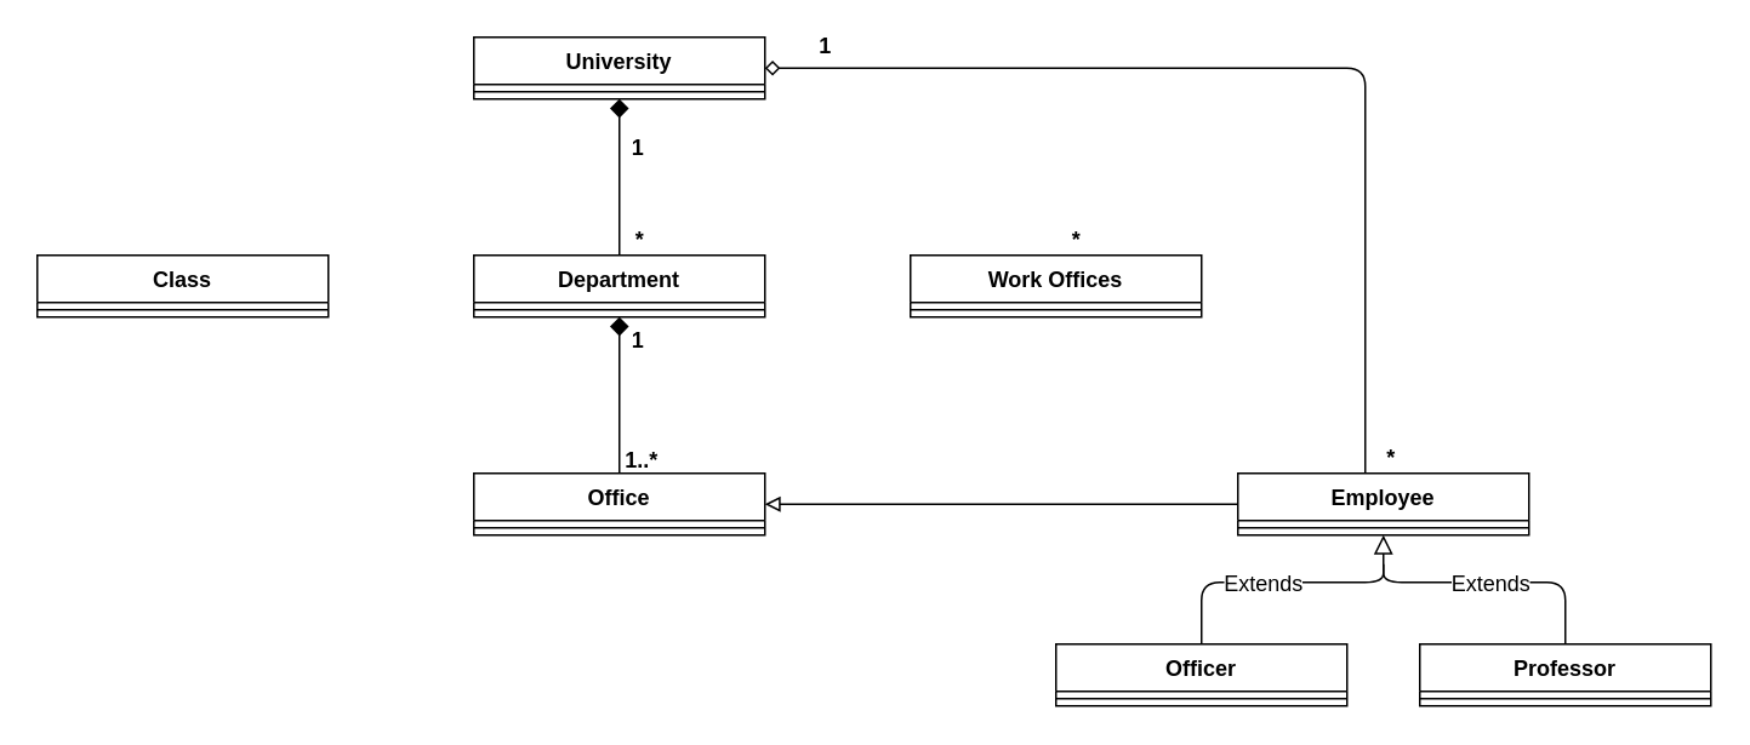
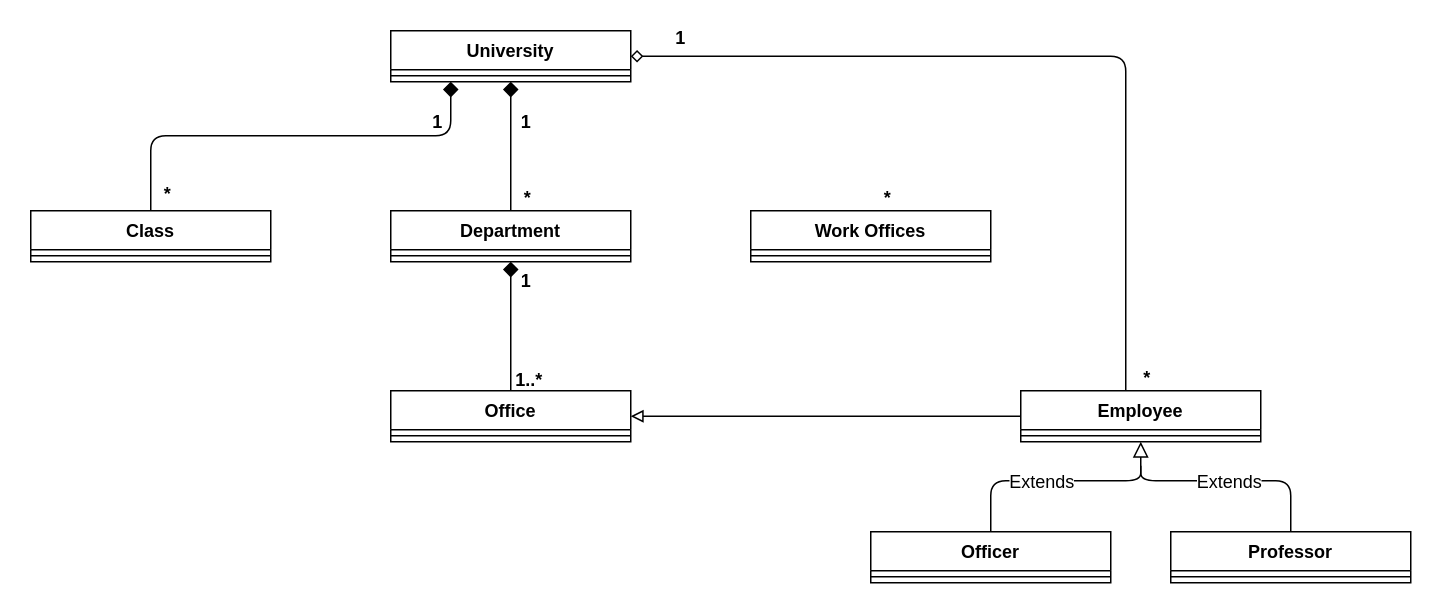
+ <mxCell id="10" value="" style="html=1;verticalAlign=bottom;endArrow=diamond;endSize=8;exitX=0.5;exitY=0;exitDx=0;exitDy=0;entryX=0.25;entryY=1;entryDx=0;entryDy=0;endFill=1;fontStyle=1" parent="1" source="6" target="2" edge="1"><mxGeometry x="-0.065" y="-3" relative="1" as="geometry"><mxPoint x="310" y="120" as="sourcePoint" /><mxPoint x="300" y="60" as="targetPoint" /><Array as="points"><mxPoint x="100" y="90" /><mxPoint x="300" y="90" /></Array><mxPoint as="offset" /></mxGeometry></mxCell>
+ <mxCell id="11" value="1" style="edgeLabel;html=1;align=center;verticalAlign=middle;resizable=0;points=[];fontSize=12;labelBackgroundColor=none;fontStyle=1" parent="10" vertex="1" connectable="0"><mxGeometry x="0.719" y="1" relative="1" as="geometry"><mxPoint x="-6" y="-9" as="offset" /></mxGeometry></mxCell>
+ <mxCell id="12" value="*" style="edgeLabel;html=1;align=center;verticalAlign=middle;resizable=0;points=[];fontSize=12;labelBackgroundColor=none;fontStyle=1" parent="10" vertex="1" connectable="0"><mxGeometry x="-0.833" y="1" relative="1" as="geometry"><mxPoint x="11" y="12" as="offset" /></mxGeometry></mxCell>
